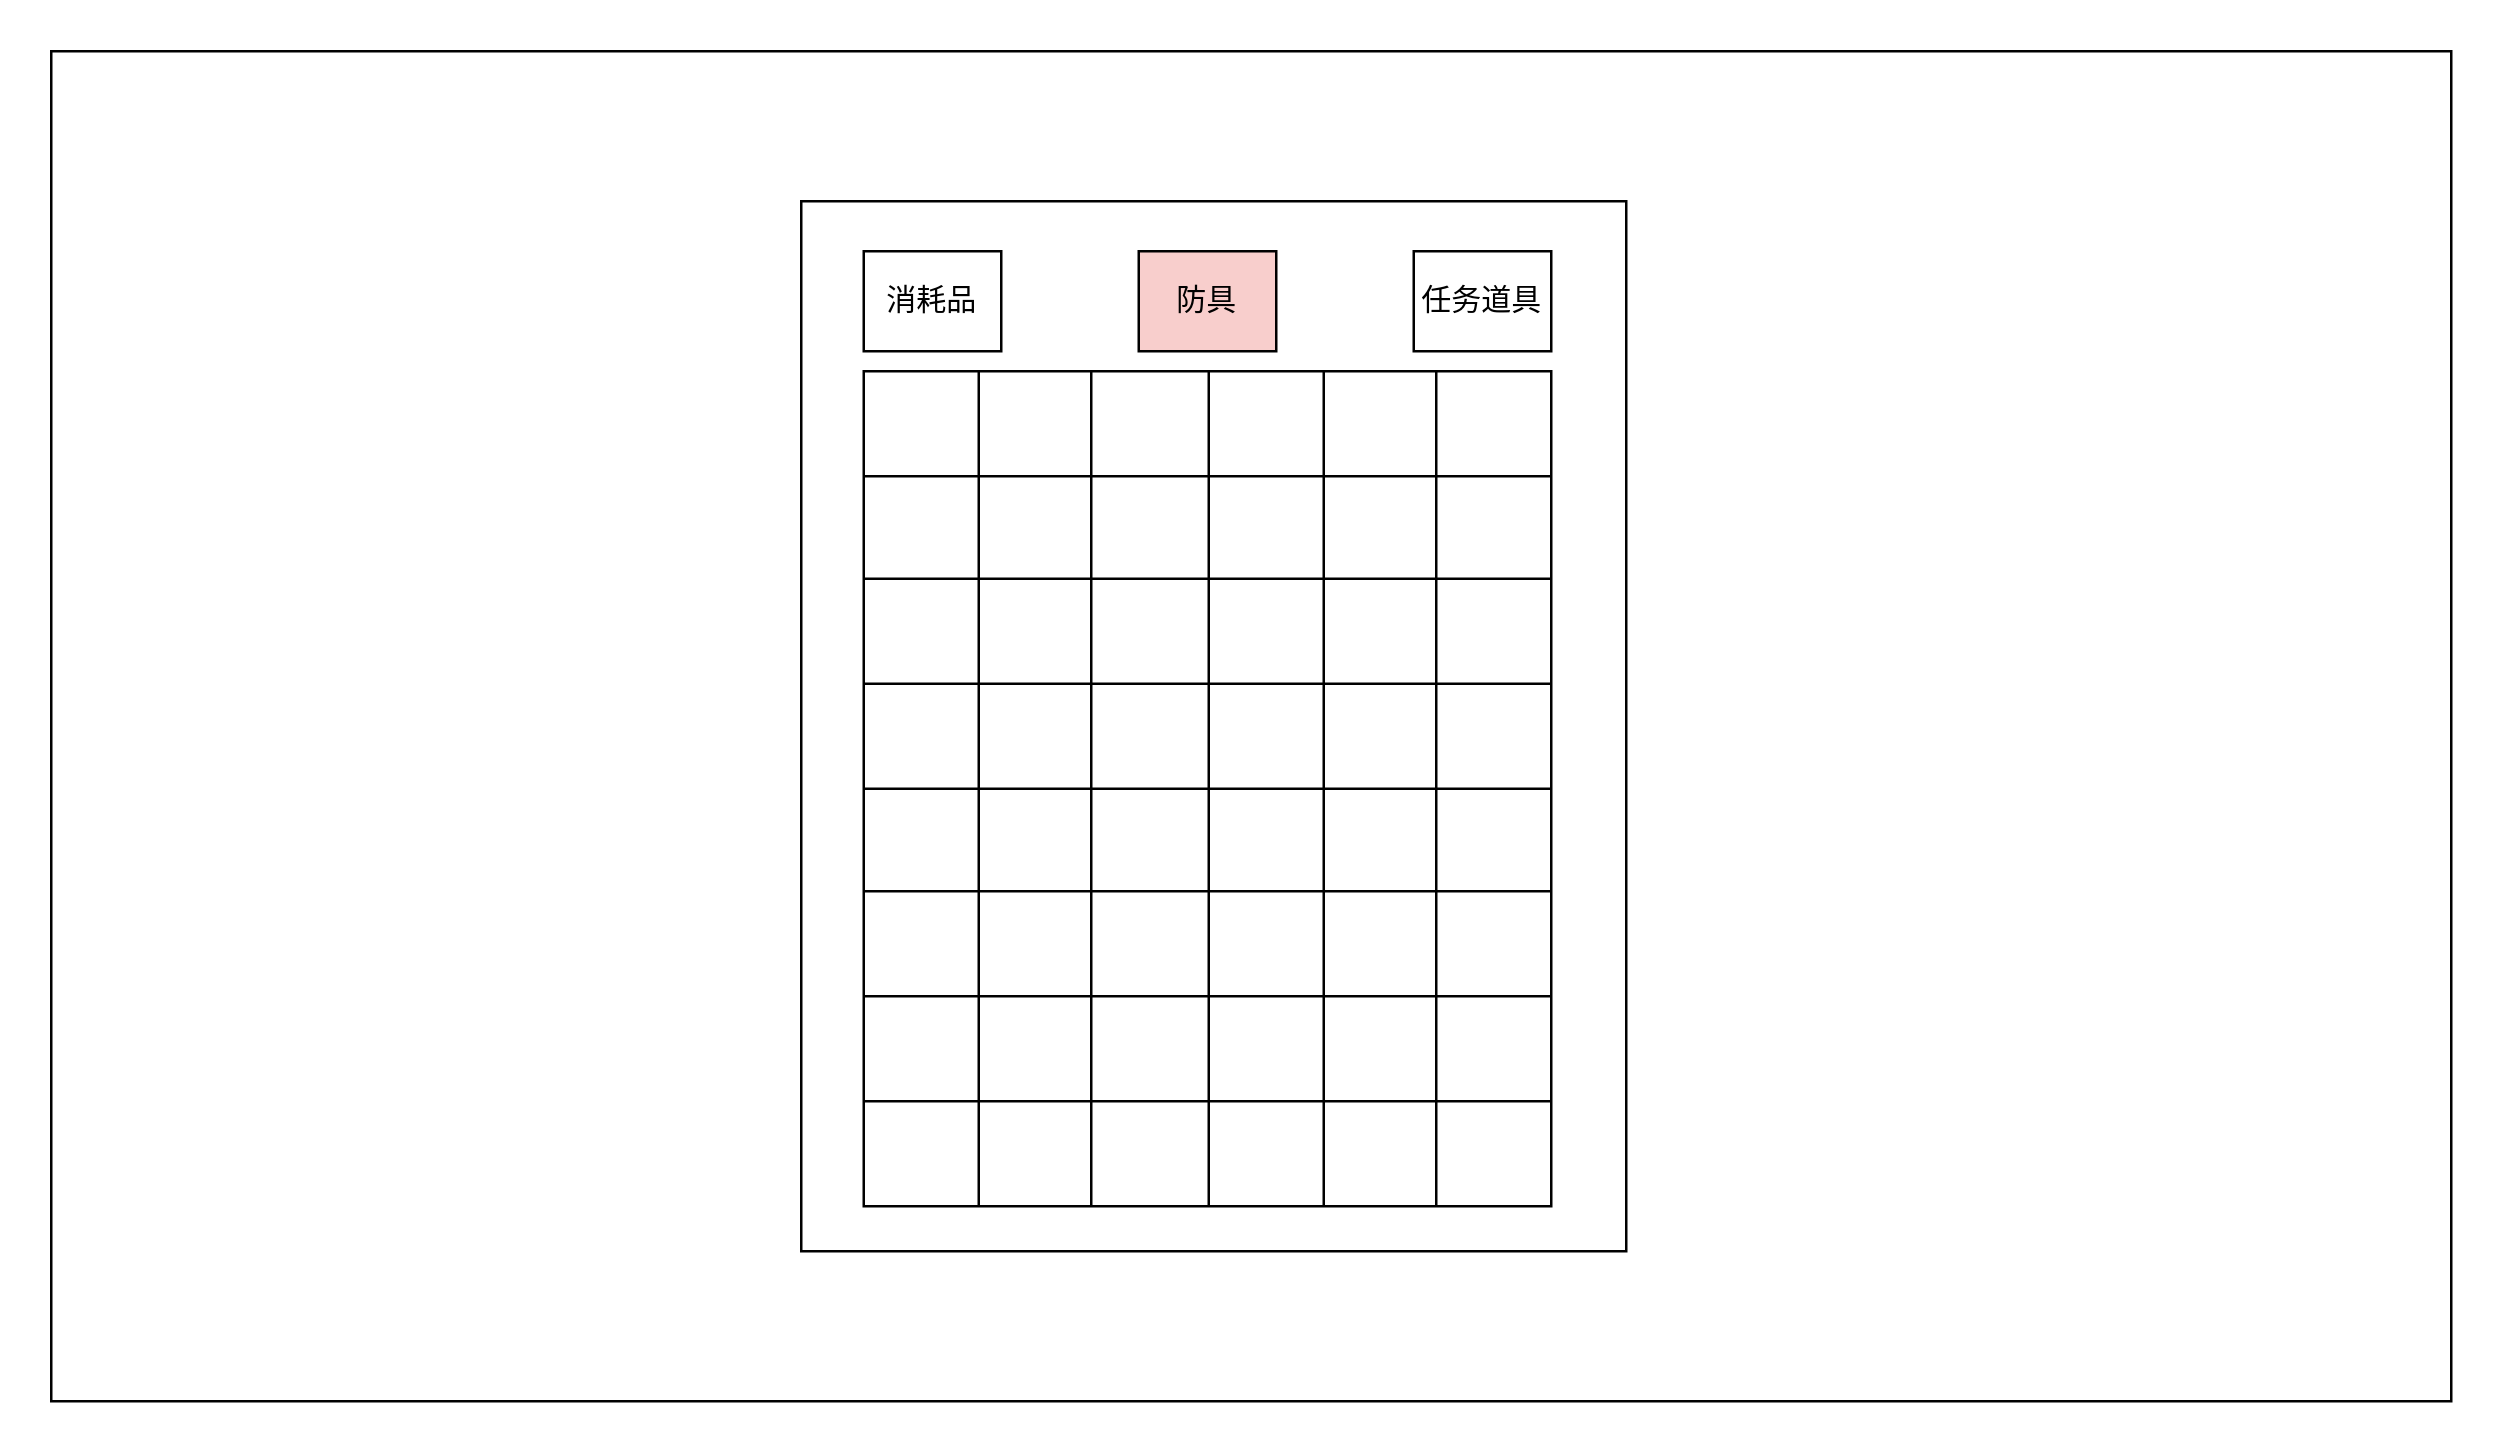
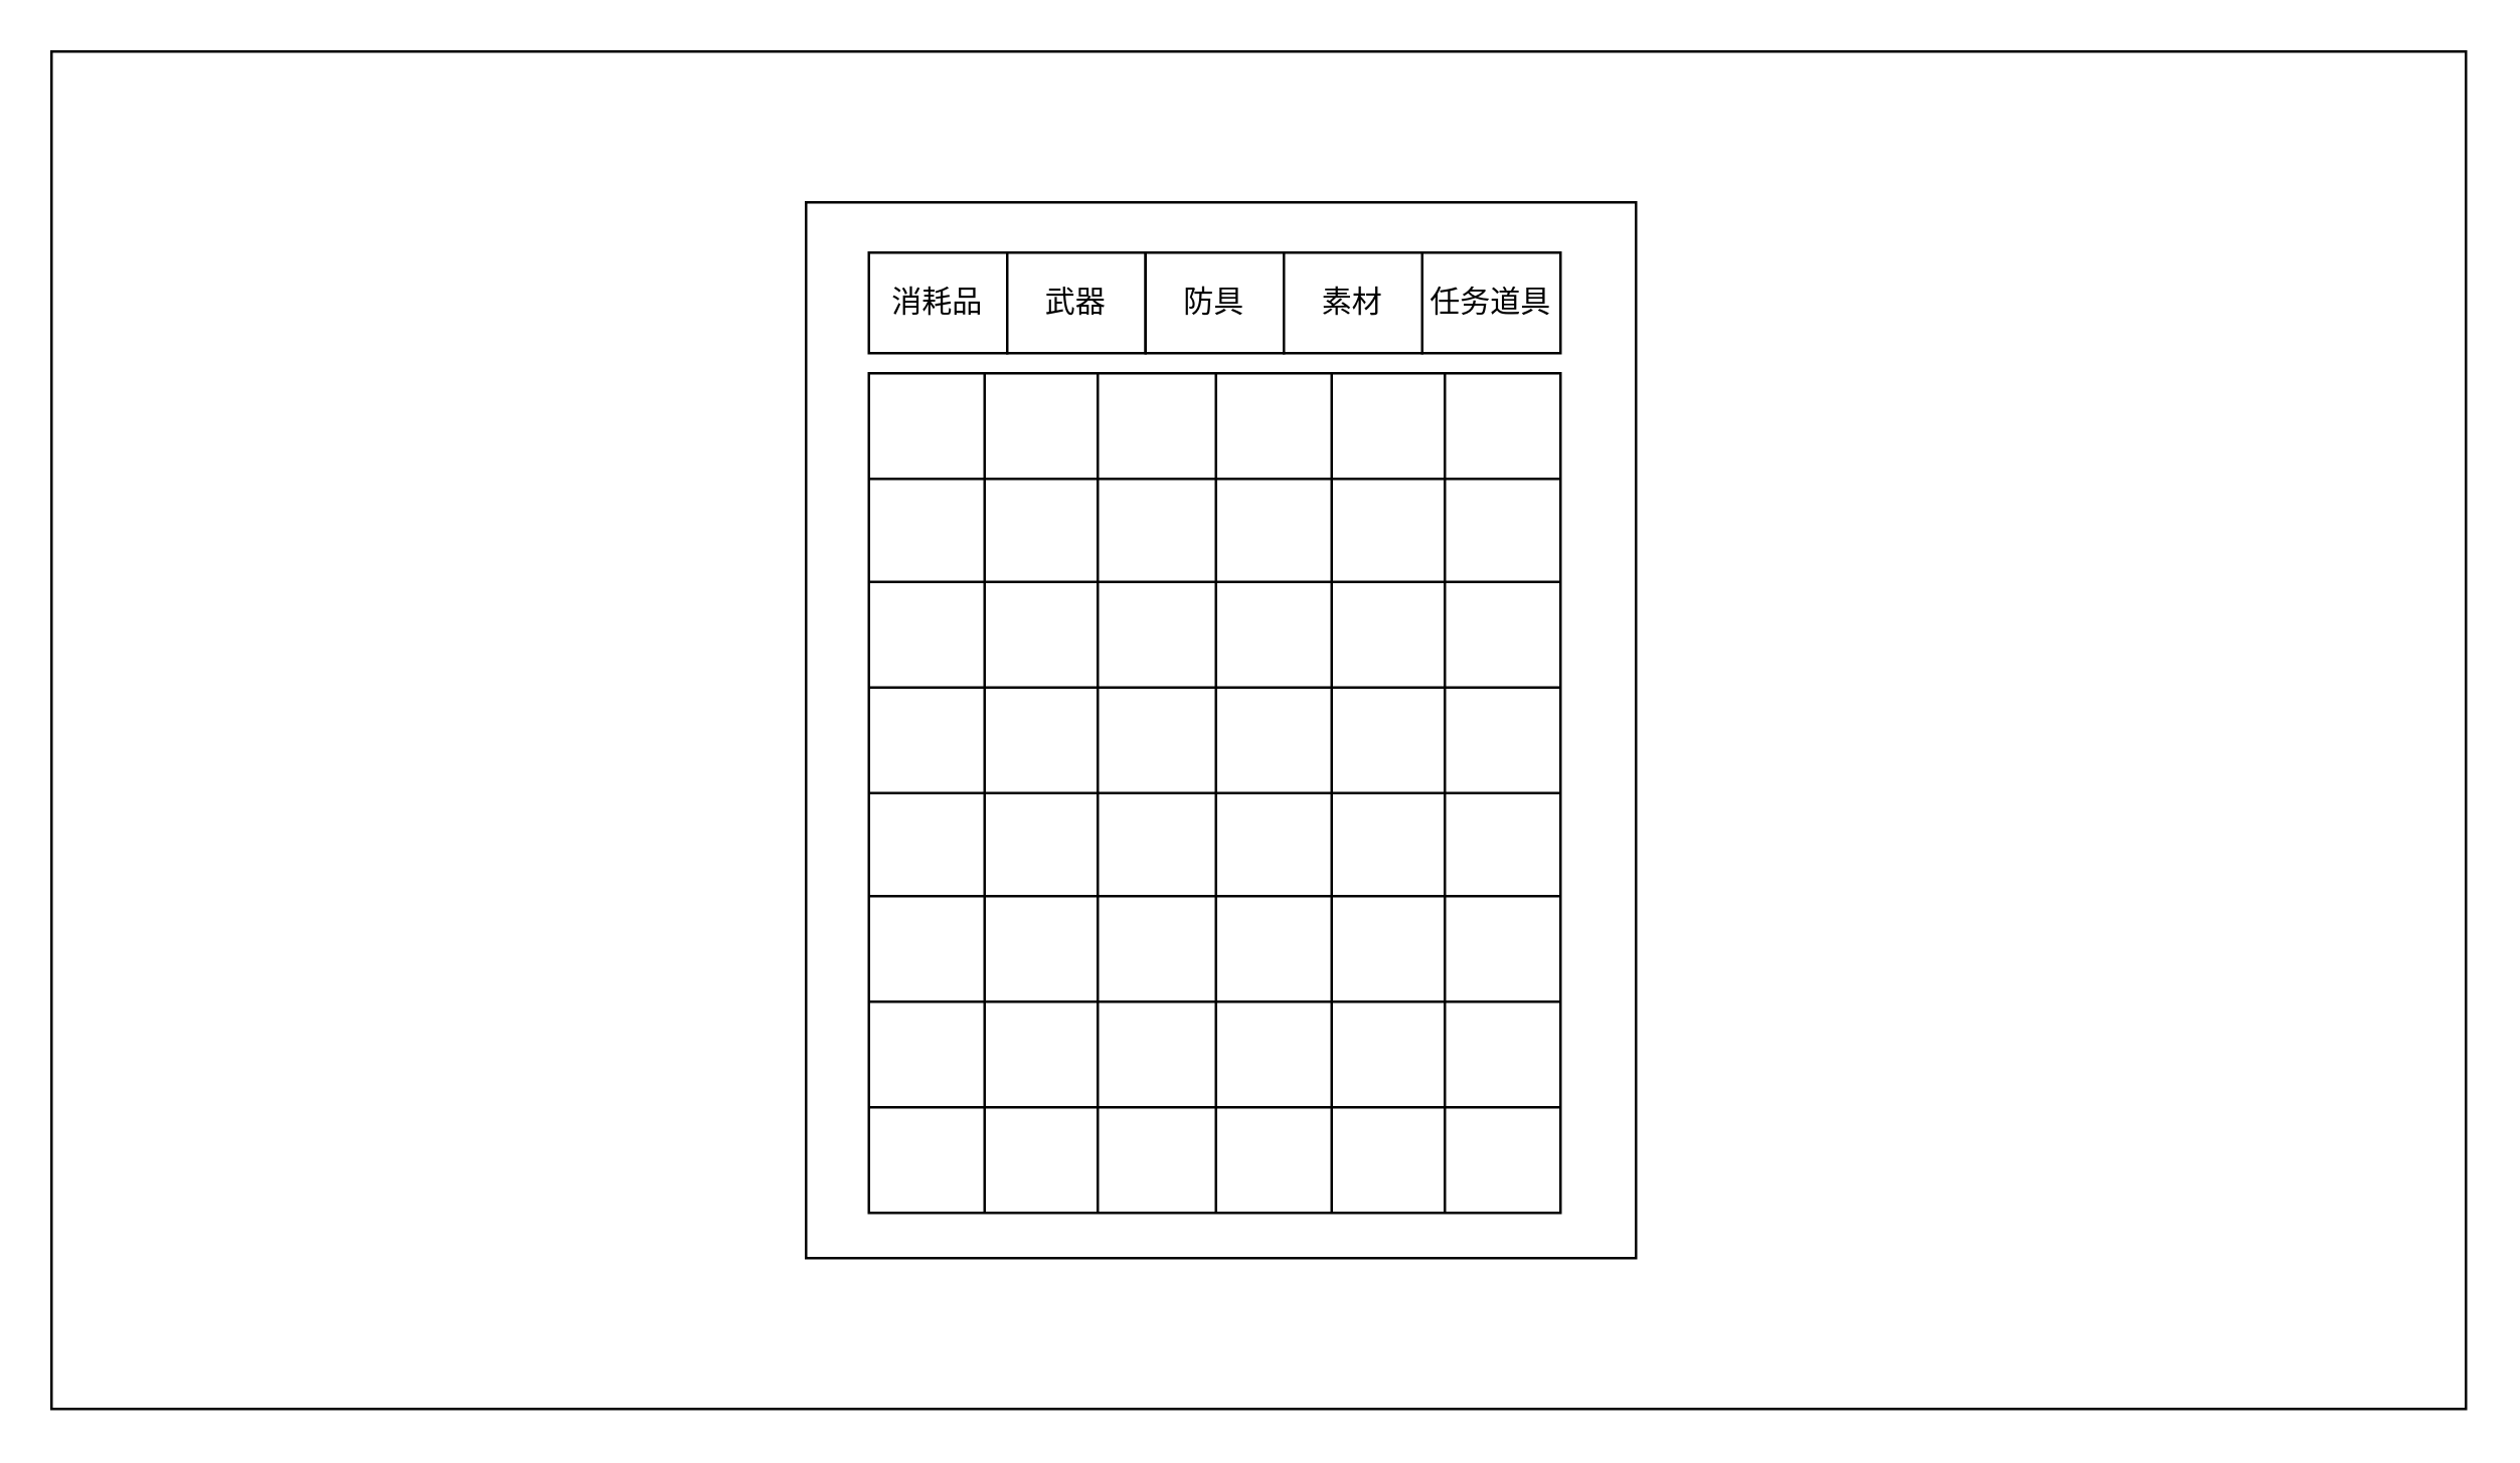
+ <mxCell id="5" value="武器" style="rounded=0;whiteSpace=wrap;html=1;" vertex="1" parent="1"><mxGeometry x="400" y="100" width="55" height="40" as="geometry" /></mxCell>
- <mxCell id="6" value="防具" style="rounded=0;whiteSpace=wrap;html=1;fillColor=#f8cecc;" vertex="1" parent="1"><mxGeometry x="455" y="100" width="55" height="40" as="geometry" /></mxCell>
+ <mxCell id="6" value="防具" style="rounded=0;whiteSpace=wrap;html=1;" vertex="1" parent="1"><mxGeometry x="455" y="100" width="55" height="40" as="geometry" /></mxCell>
+ <mxCell id="65" value="素材" style="rounded=0;whiteSpace=wrap;html=1;" vertex="1" parent="1"><mxGeometry x="510" y="100" width="55" height="40" as="geometry" /></mxCell>
